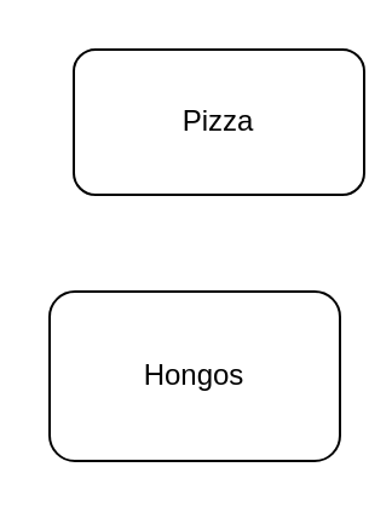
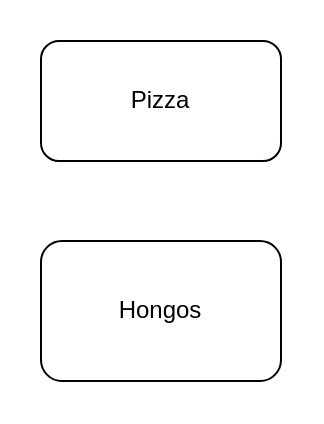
- <mxCell id="2" value="Pizza" style="rounded=1;whiteSpace=wrap;html=1;" vertex="1" parent="1"><mxGeometry x="30" y="20" width="120" height="60" as="geometry" /></mxCell>
+ <mxCell id="2" value="Pizza" style="rounded=1;whiteSpace=wrap;html=1;" vertex="1" parent="1"><mxGeometry x="20" y="20" width="120" height="60" as="geometry" /></mxCell>
